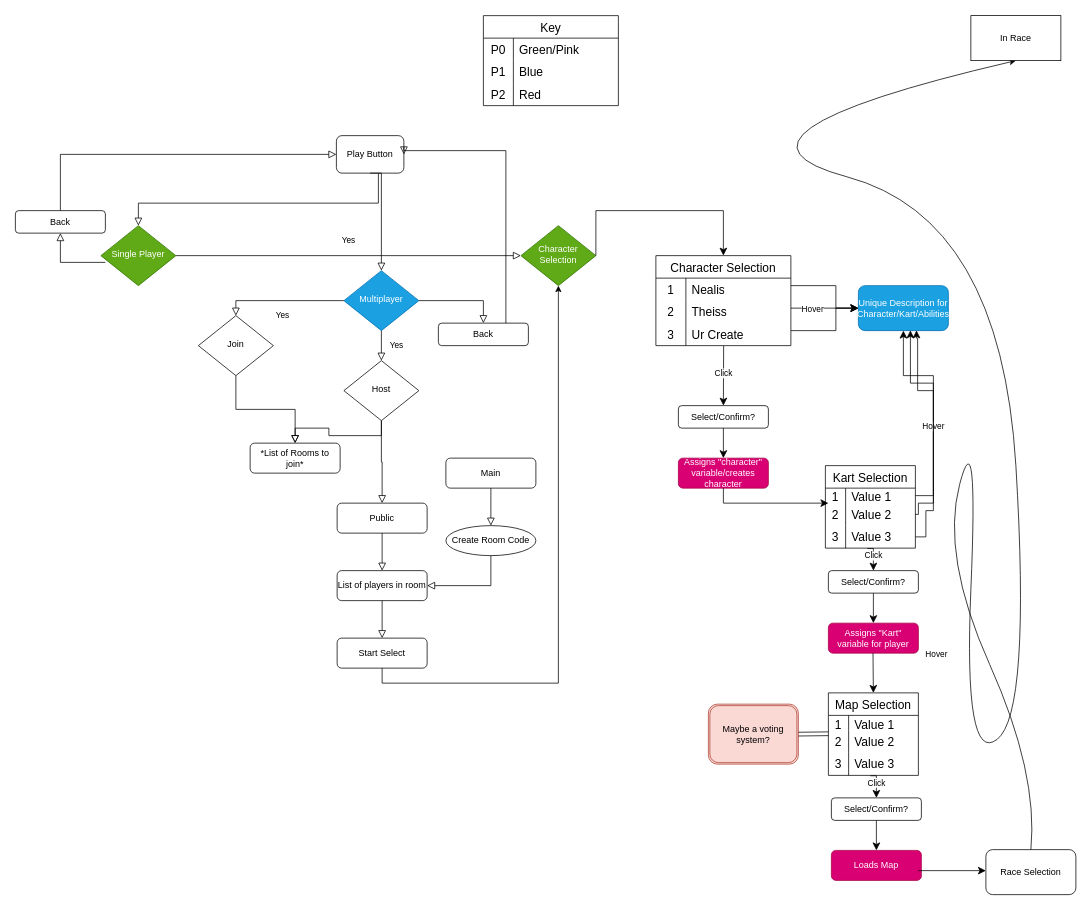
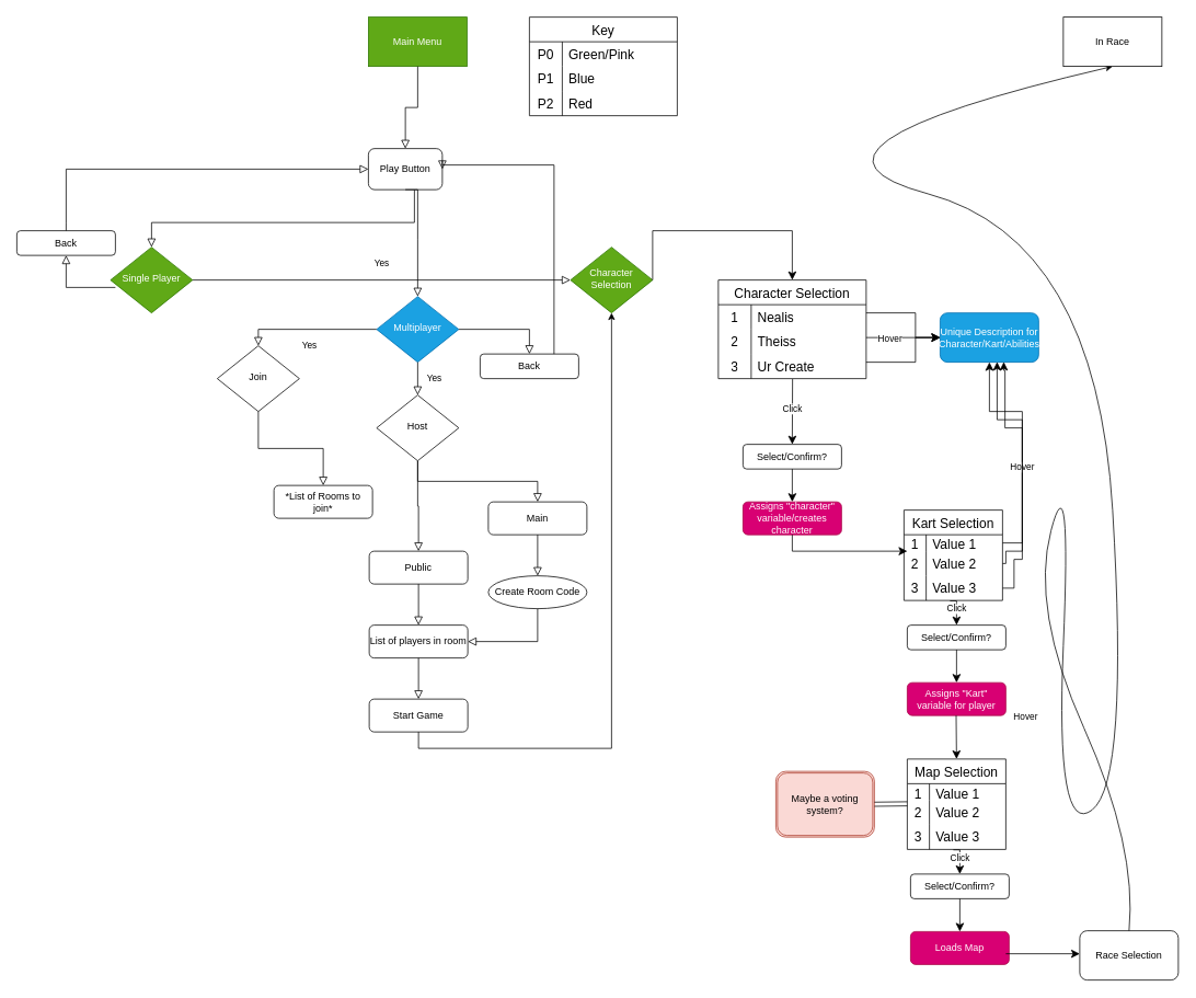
+ <mxCell id="7" value="Main Menu" style="rounded=0;whiteSpace=wrap;html=1;fillColor=#60a917;fontColor=#ffffff;strokeColor=#2D7600;" vertex="1" parent="1"><mxGeometry x="448" y="20" width="120" height="60" as="geometry" /></mxCell>
+ <mxCell id="8" value="" style="rounded=0;html=1;jettySize=auto;orthogonalLoop=1;fontSize=11;endArrow=block;endFill=0;endSize=8;strokeWidth=1;shadow=0;labelBackgroundColor=none;edgeStyle=orthogonalEdgeStyle;exitX=0.5;exitY=1;exitDx=0;exitDy=0;entryX=0.5;entryY=0;entryDx=0;entryDy=0;" edge="1" parent="1" source="7" target="3"><mxGeometry relative="1" as="geometry"><mxPoint x="507.58" y="120" as="sourcePoint" /><mxPoint x="507.58" y="170" as="targetPoint" /></mxGeometry></mxCell>
- <mxCell id="13" value="" style="edgeStyle=orthogonalEdgeStyle;rounded=0;html=1;jettySize=auto;orthogonalLoop=1;fontSize=11;endArrow=block;endFill=0;endSize=8;strokeWidth=1;shadow=0;labelBackgroundColor=none;exitX=0.5;exitY=1;exitDx=0;exitDy=0;" edge="1" parent="1" source="14" target="19"><mxGeometry y="10" relative="1" as="geometry"><mxPoint as="offset" /><mxPoint x="508" y="610" as="targetPoint" /></mxGeometry></mxCell>
+ <mxCell id="13" value="" style="edgeStyle=orthogonalEdgeStyle;rounded=0;html=1;jettySize=auto;orthogonalLoop=1;fontSize=11;endArrow=block;endFill=0;endSize=8;strokeWidth=1;shadow=0;labelBackgroundColor=none;entryX=0.5;entryY=0;entryDx=0;entryDy=0;exitX=0.5;exitY=1;exitDx=0;exitDy=0;" edge="1" parent="1" source="14" target="16"><mxGeometry y="10" relative="1" as="geometry"><mxPoint as="offset" /><mxPoint x="508" y="610" as="targetPoint" /></mxGeometry></mxCell>
- <mxCell id="22" value="Start Select" style="rounded=1;whiteSpace=wrap;html=1;" vertex="1" parent="1"><mxGeometry x="449" y="850" width="120" height="40" as="geometry" /></mxCell>
+ <mxCell id="22" value="Start Game" style="rounded=1;whiteSpace=wrap;html=1;" vertex="1" parent="1"><mxGeometry x="449" y="850" width="120" height="40" as="geometry" /></mxCell>
